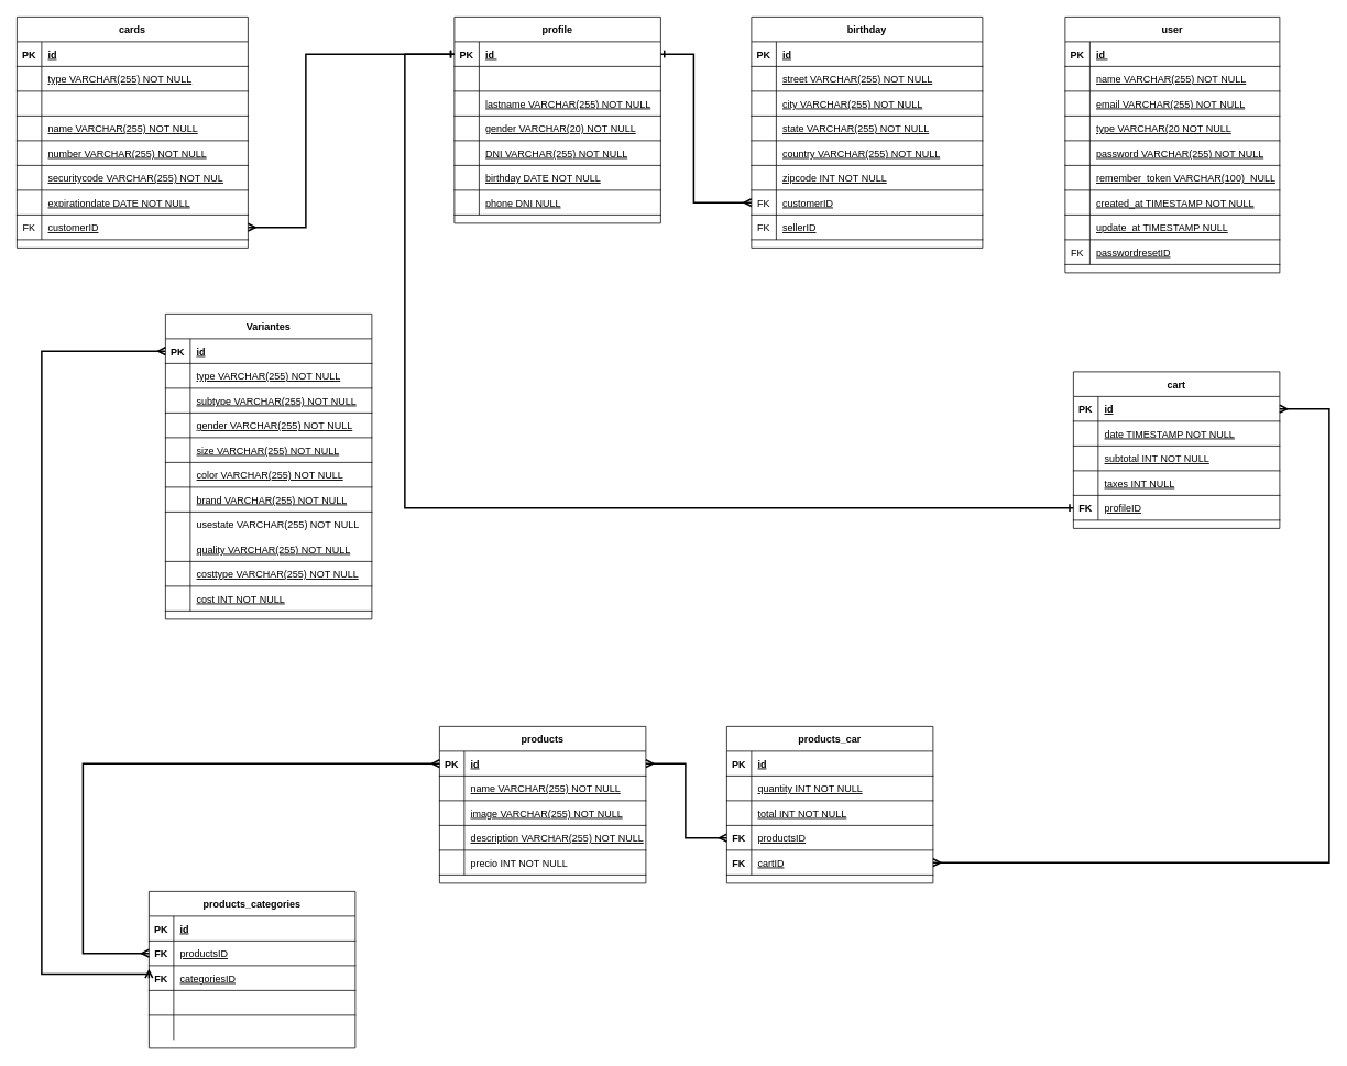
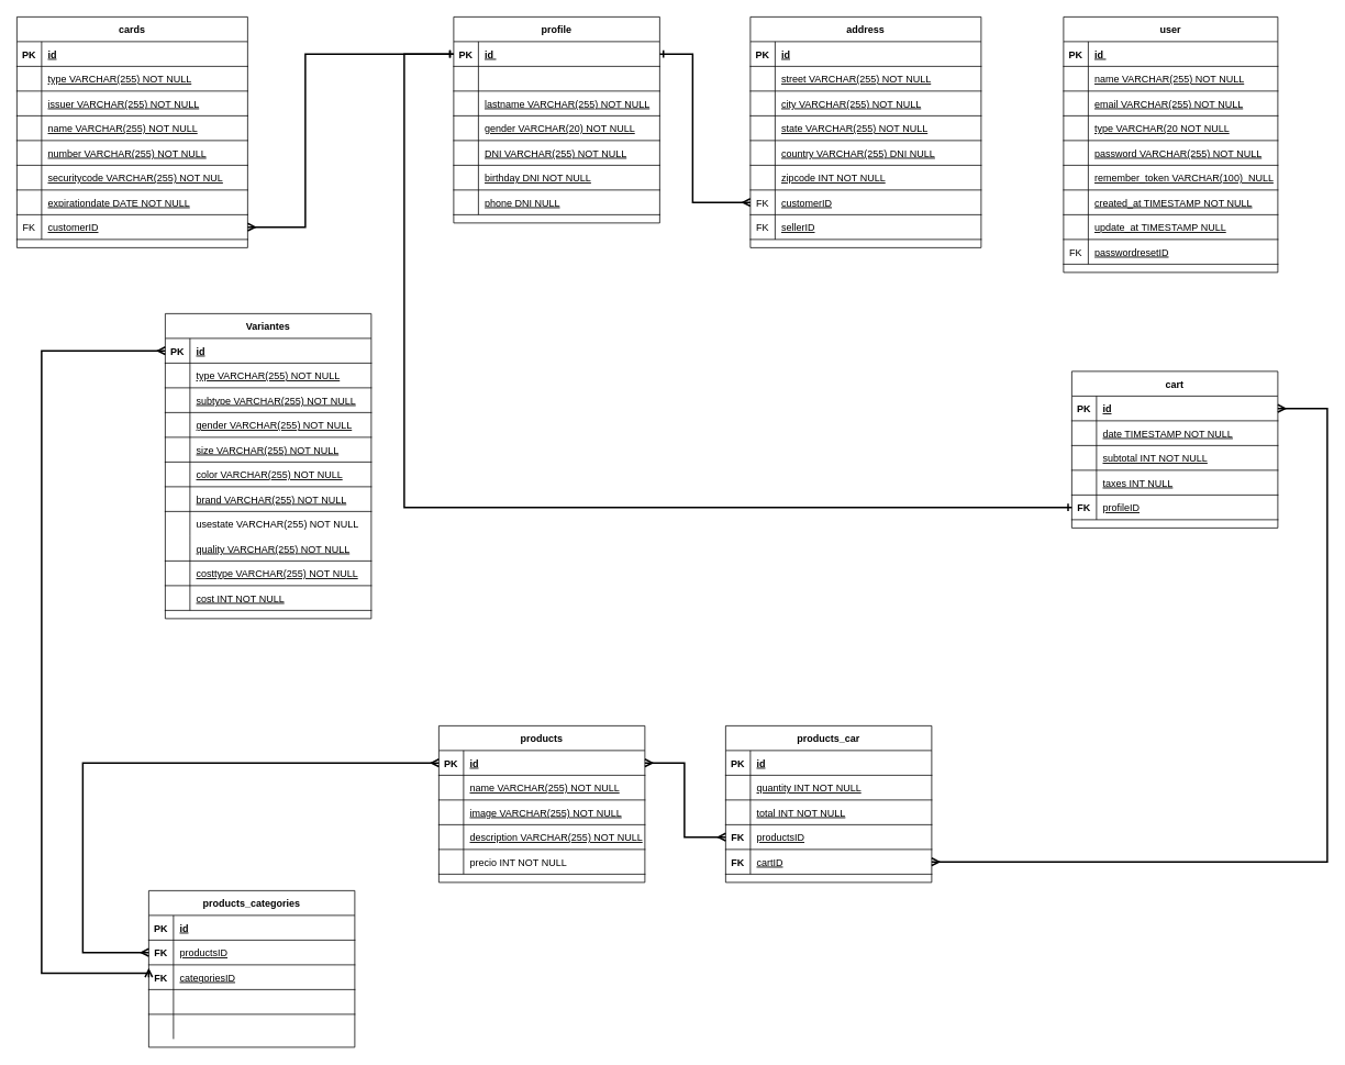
- <mxCell id="80" value="birthday" style="shape=table;startSize=30;container=1;collapsible=1;childLayout=tableLayout;fixedRows=1;rowLines=0;fontStyle=1;align=center;resizeLast=1;" parent="1" vertex="1"><mxGeometry x="910" y="20" width="280" height="280" as="geometry" /></mxCell>
+ <mxCell id="80" value="address" style="shape=table;startSize=30;container=1;collapsible=1;childLayout=tableLayout;fixedRows=1;rowLines=0;fontStyle=1;align=center;resizeLast=1;" parent="1" vertex="1"><mxGeometry x="910" y="20" width="280" height="280" as="geometry" /></mxCell>
+ <mxCell id="64" value="issuer VARCHAR(255) NOT NULL" style="shape=partialRectangle;overflow=hidden;connectable=0;fillColor=none;top=0;left=0;bottom=0;right=0;align=left;spacingLeft=6;fontStyle=4;" parent="62" vertex="1"><mxGeometry x="30" width="250" height="30" as="geometry" /></mxCell>
- <mxCell id="95" value="country VARCHAR(255) NOT NULL" style="shape=partialRectangle;overflow=hidden;connectable=0;fillColor=none;top=0;left=0;bottom=0;right=0;align=left;spacingLeft=6;fontStyle=4;" parent="93" vertex="1"><mxGeometry x="30" width="250" height="30" as="geometry" /></mxCell>
+ <mxCell id="95" value="country VARCHAR(255) DNI NULL" style="shape=partialRectangle;overflow=hidden;connectable=0;fillColor=none;top=0;left=0;bottom=0;right=0;align=left;spacingLeft=6;fontStyle=4;" parent="93" vertex="1"><mxGeometry x="30" width="250" height="30" as="geometry" /></mxCell>
- <mxCell id="19" value="birthday DATE NOT NULL" style="shape=partialRectangle;overflow=hidden;connectable=0;fillColor=none;top=0;left=0;bottom=0;right=0;align=left;spacingLeft=6;fontStyle=4;" parent="17" vertex="1"><mxGeometry x="30" width="220" height="30" as="geometry" /></mxCell>
+ <mxCell id="19" value="birthday DNI NOT NULL" style="shape=partialRectangle;overflow=hidden;connectable=0;fillColor=none;top=0;left=0;bottom=0;right=0;align=left;spacingLeft=6;fontStyle=4;" parent="17" vertex="1"><mxGeometry x="30" width="220" height="30" as="geometry" /></mxCell>
